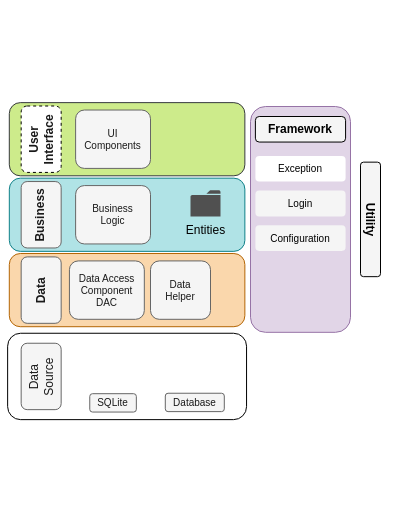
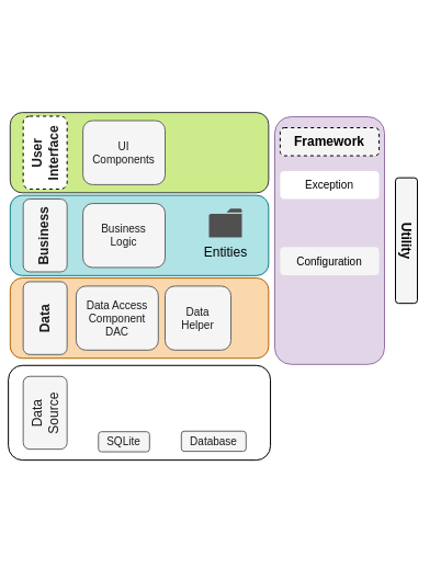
- <mxCell id="16" value="&lt;span style=&quot;&quot;&gt;&lt;font color=&quot;#000000&quot;&gt;&lt;b&gt;Framework&lt;/b&gt;&lt;/font&gt;&lt;/span&gt;" style="rounded=1;whiteSpace=wrap;html=1;fillColor=#f5f5f5;strokeColor=#000000;gradientColor=none;" vertex="1" parent="1"><mxGeometry x="254.9" y="116" width="90.19" height="25.56" as="geometry" /></mxCell>
+ <mxCell id="16" value="&lt;span style=&quot;&quot;&gt;&lt;font color=&quot;#000000&quot;&gt;&lt;b&gt;Framework&lt;/b&gt;&lt;/font&gt;&lt;/span&gt;" style="rounded=1;whiteSpace=wrap;html=1;fillColor=#f5f5f5;strokeColor=#000000;gradientColor=none;dashed=1;" vertex="1" parent="1"><mxGeometry x="254.9" y="116" width="90.19" height="25.56" as="geometry" /></mxCell>
- <mxCell id="3" value="&lt;span style=&quot;font-size: 10px;&quot;&gt;&lt;font color=&quot;#000000&quot; style=&quot;font-size: 10px;&quot;&gt;Login&lt;/font&gt;&lt;/span&gt;" style="rounded=1;whiteSpace=wrap;html=1;fillColor=#f5f5f5;strokeColor=none;gradientColor=none;fontSize=10;" parent="1" vertex="1"><mxGeometry x="254.9" y="190.03" width="90.19" height="25.97" as="geometry" /></mxCell>
